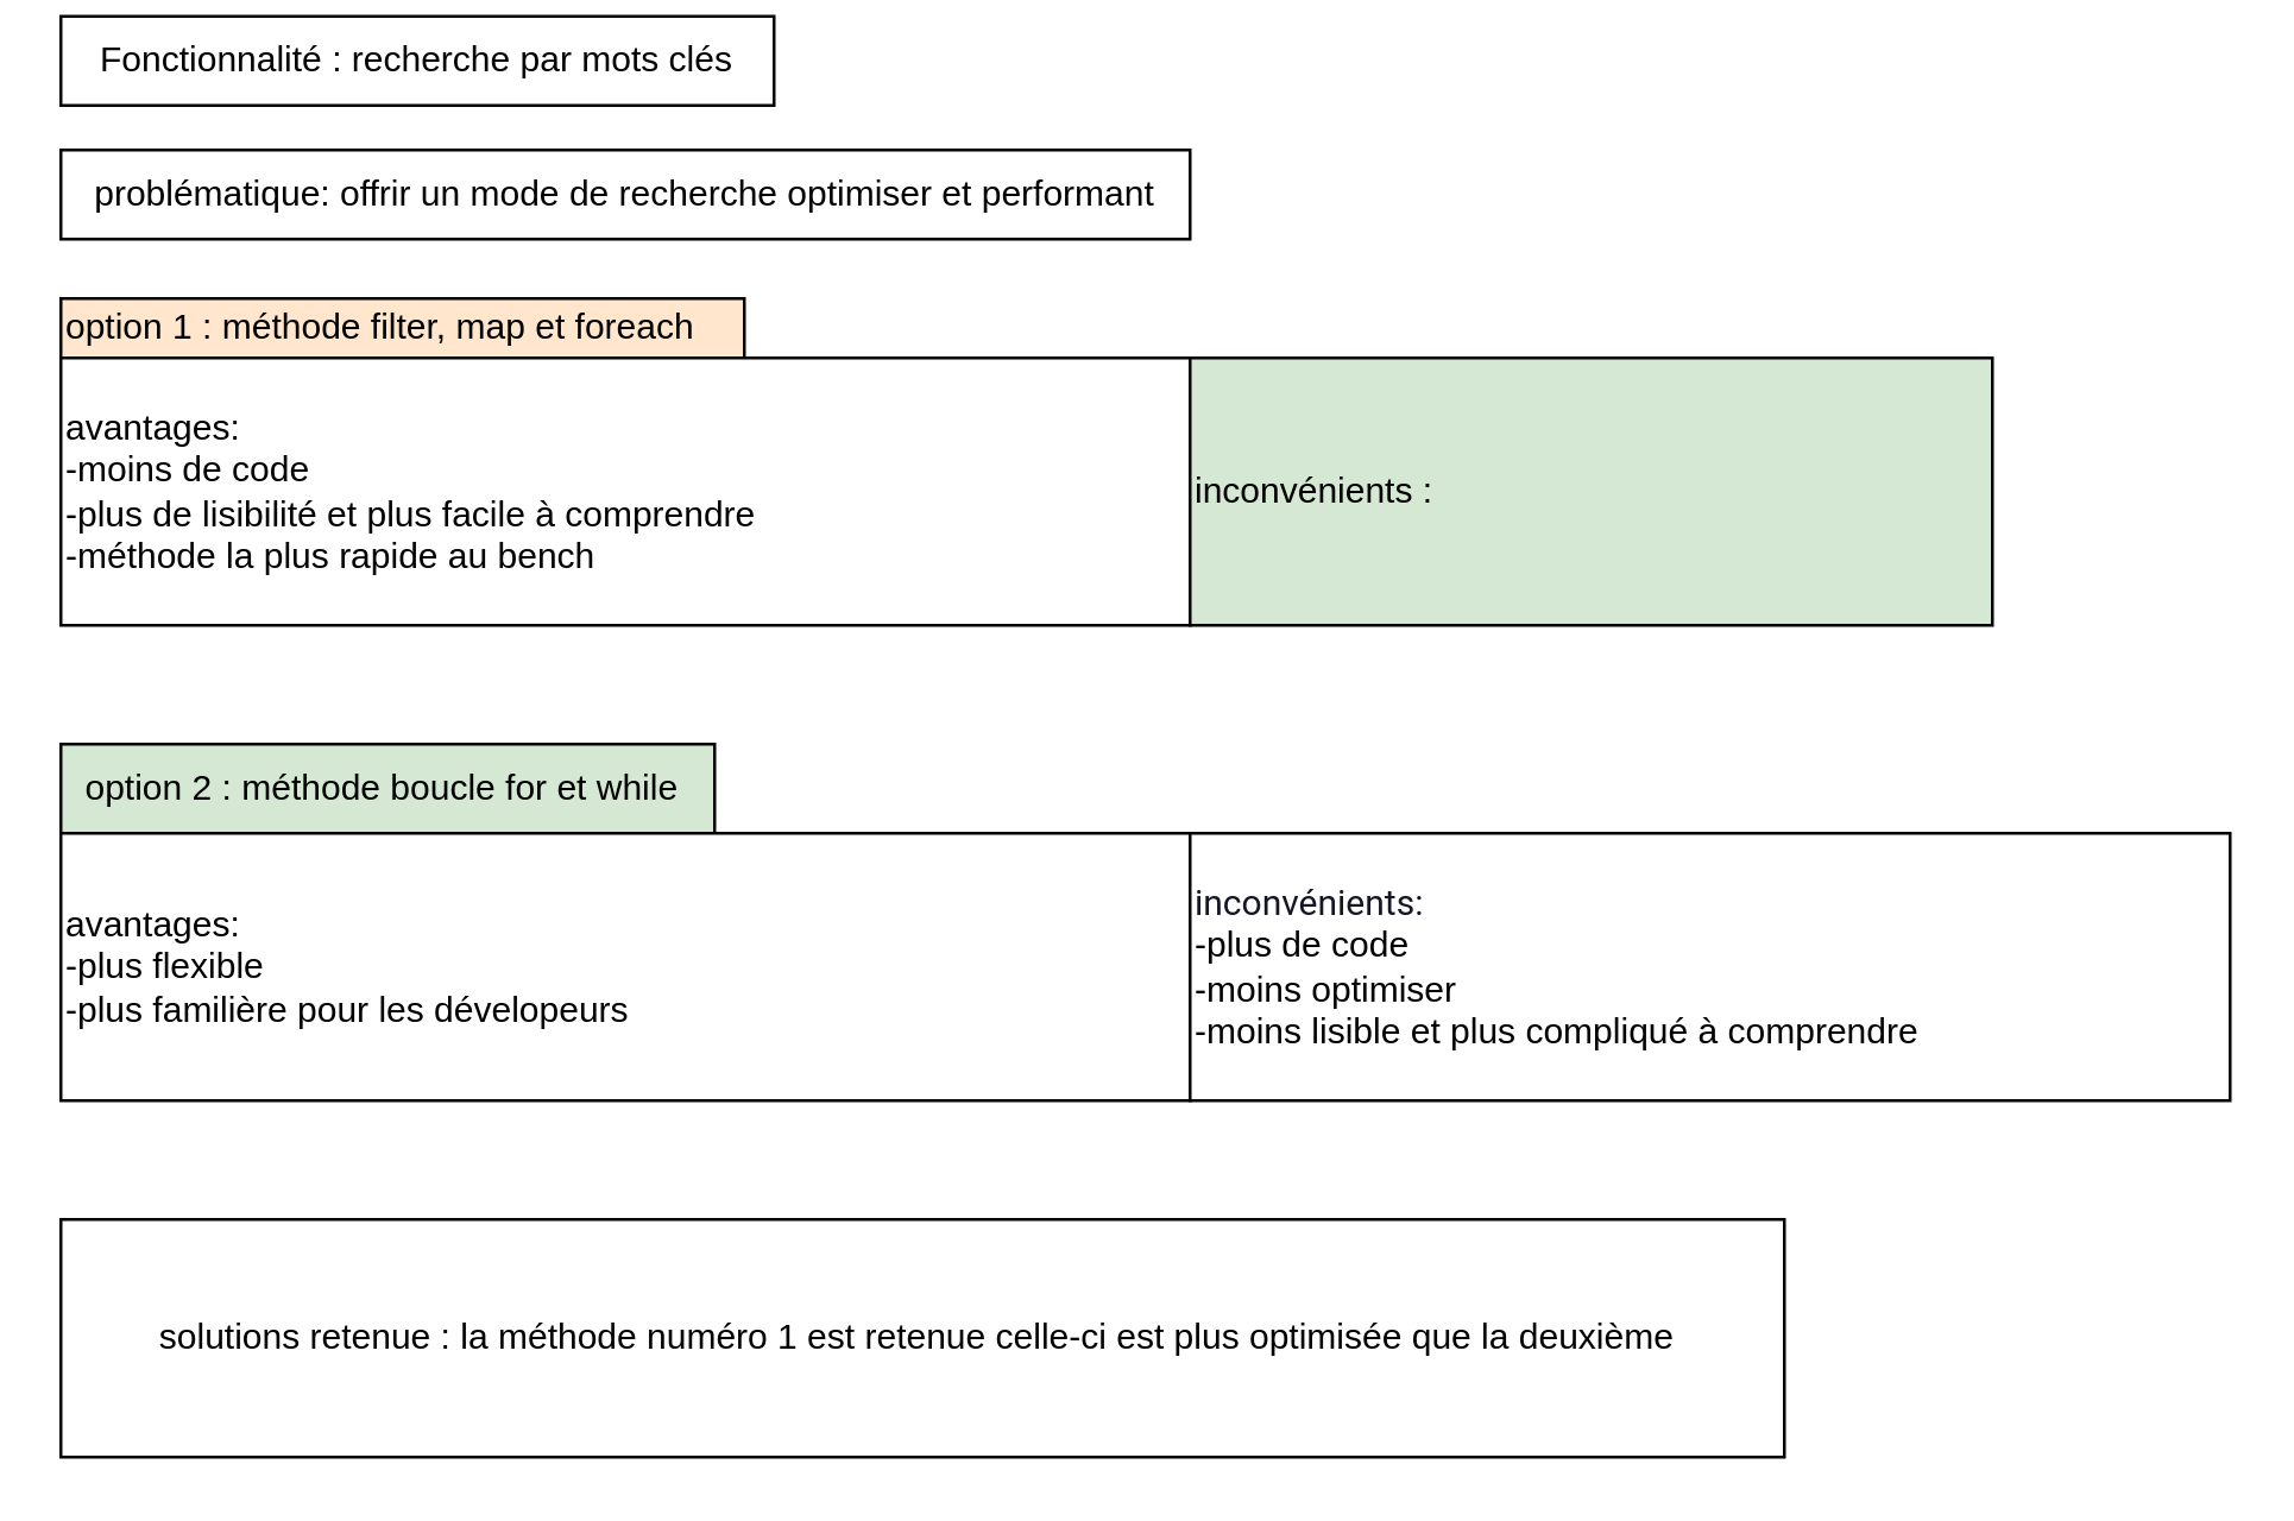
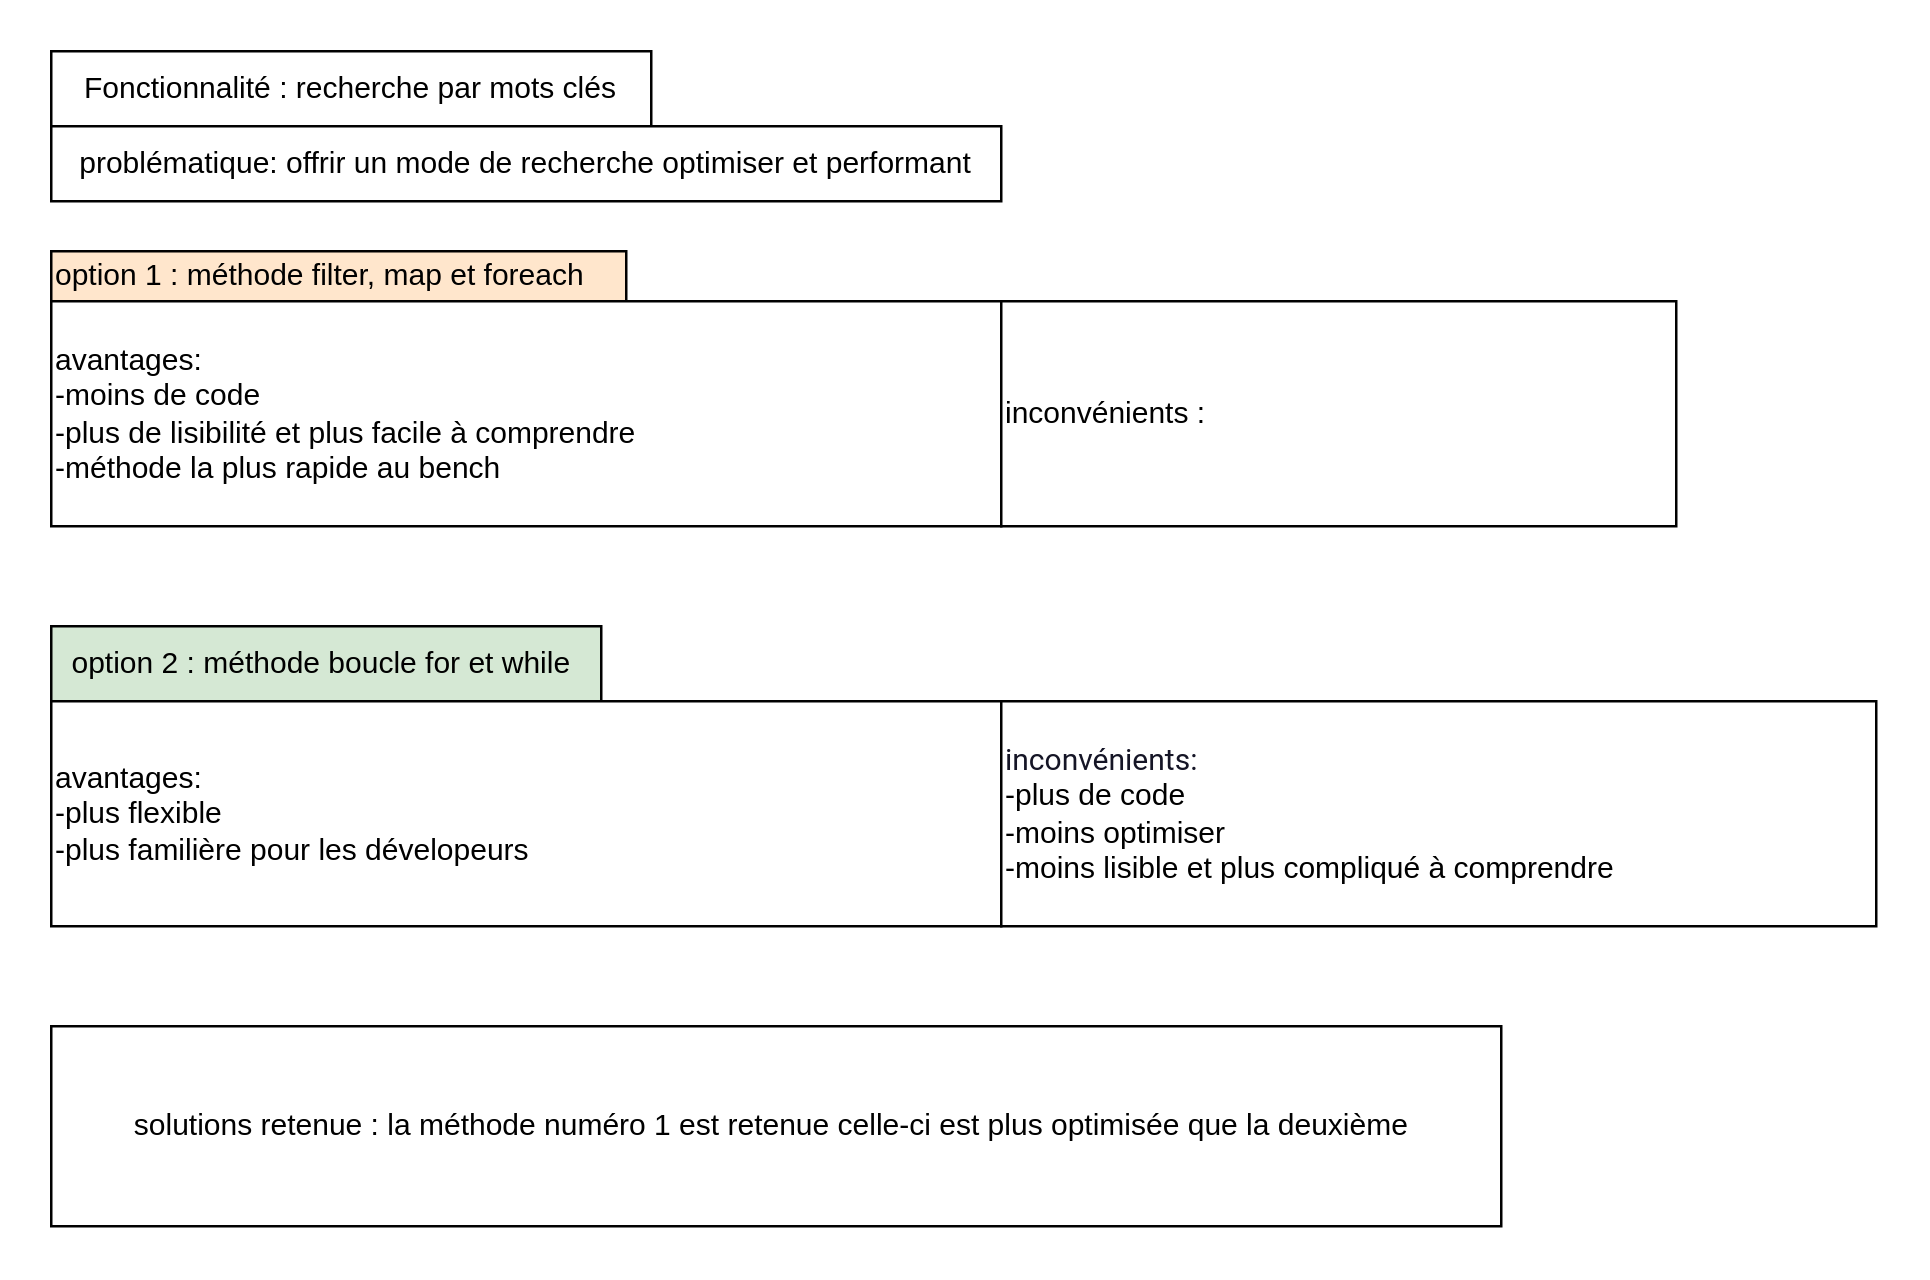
- <mxCell id="2" value="Fonctionnalité : recherche par mots clés" style="whiteSpace=wrap;html=1;" vertex="1" parent="1"><mxGeometry x="20" y="5" width="240" height="30" as="geometry" /></mxCell>
+ <mxCell id="2" value="Fonctionnalité : recherche par mots clés" style="whiteSpace=wrap;html=1;" vertex="1" parent="1"><mxGeometry x="20" y="20" width="240" height="30" as="geometry" /></mxCell>
- <mxCell id="8" value="inconvénients :" style="rounded=0;whiteSpace=wrap;html=1;align=left;fillColor=#d5e8d4;" vertex="1" parent="1"><mxGeometry x="400" y="120" width="270" height="90" as="geometry" /></mxCell>
+ <mxCell id="8" value="inconvénients :" style="rounded=0;whiteSpace=wrap;html=1;align=left;" vertex="1" parent="1"><mxGeometry x="400" y="120" width="270" height="90" as="geometry" /></mxCell>
